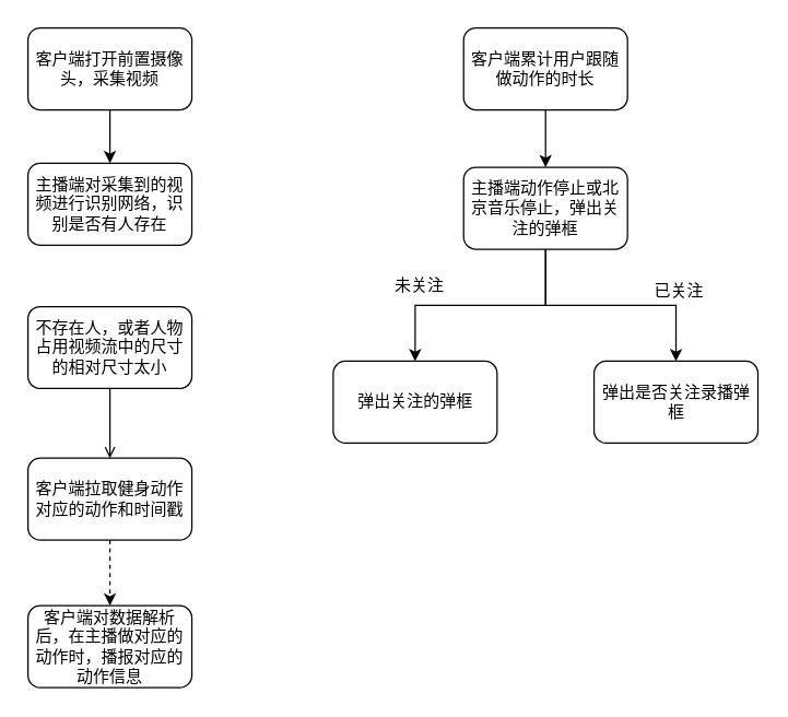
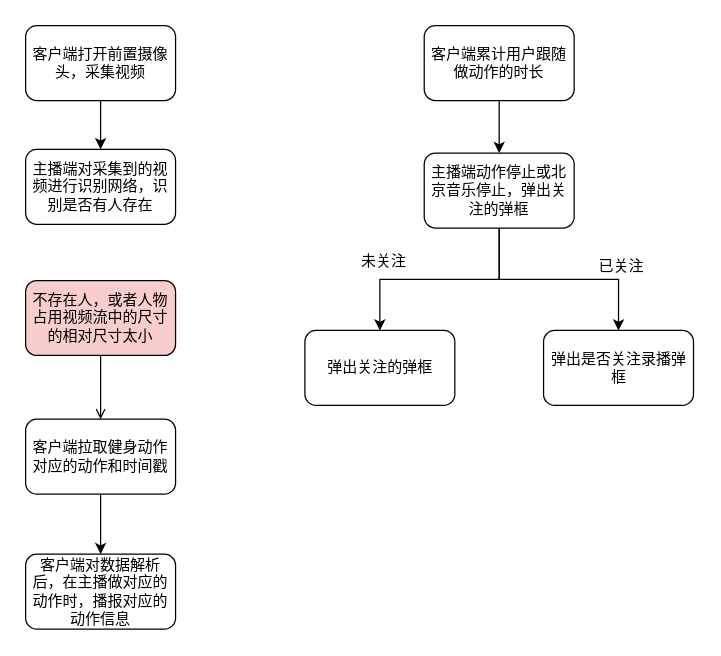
- <mxCell id="6" value="不存在人，或者人物占用视频流中的尺寸的相对尺寸太小" style="rounded=1;whiteSpace=wrap;html=1;" vertex="1" parent="1"><mxGeometry x="20" y="224" width="120" height="60" as="geometry" /></mxCell>
+ <mxCell id="6" value="不存在人，或者人物占用视频流中的尺寸的相对尺寸太小" style="rounded=1;whiteSpace=wrap;html=1;fillColor=#f8cecc;" vertex="1" parent="1"><mxGeometry x="20" y="224" width="120" height="60" as="geometry" /></mxCell>
- <mxCell id="7" style="edgeStyle=orthogonalEdgeStyle;rounded=0;orthogonalLoop=1;jettySize=auto;html=1;exitX=0.5;exitY=1;exitDx=0;exitDy=0;dashed=1;" edge="1" parent="1" source="8" target="9"><mxGeometry relative="1" as="geometry" /></mxCell>
+ <mxCell id="7" style="edgeStyle=orthogonalEdgeStyle;rounded=0;orthogonalLoop=1;jettySize=auto;html=1;exitX=0.5;exitY=1;exitDx=0;exitDy=0;" edge="1" parent="1" source="8" target="9"><mxGeometry relative="1" as="geometry" /></mxCell>
